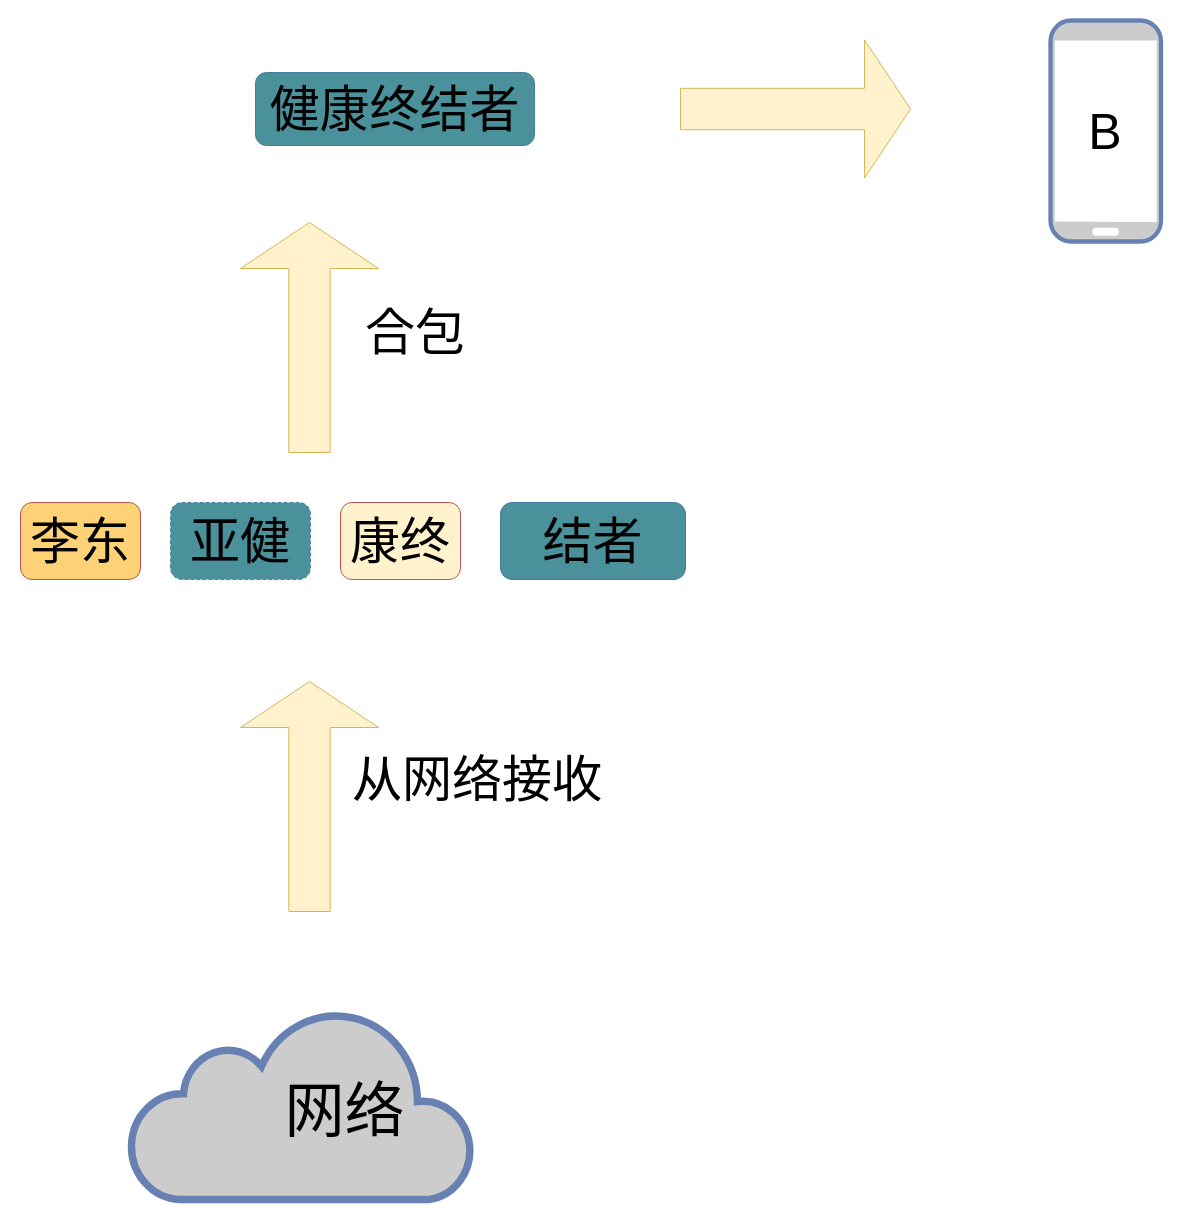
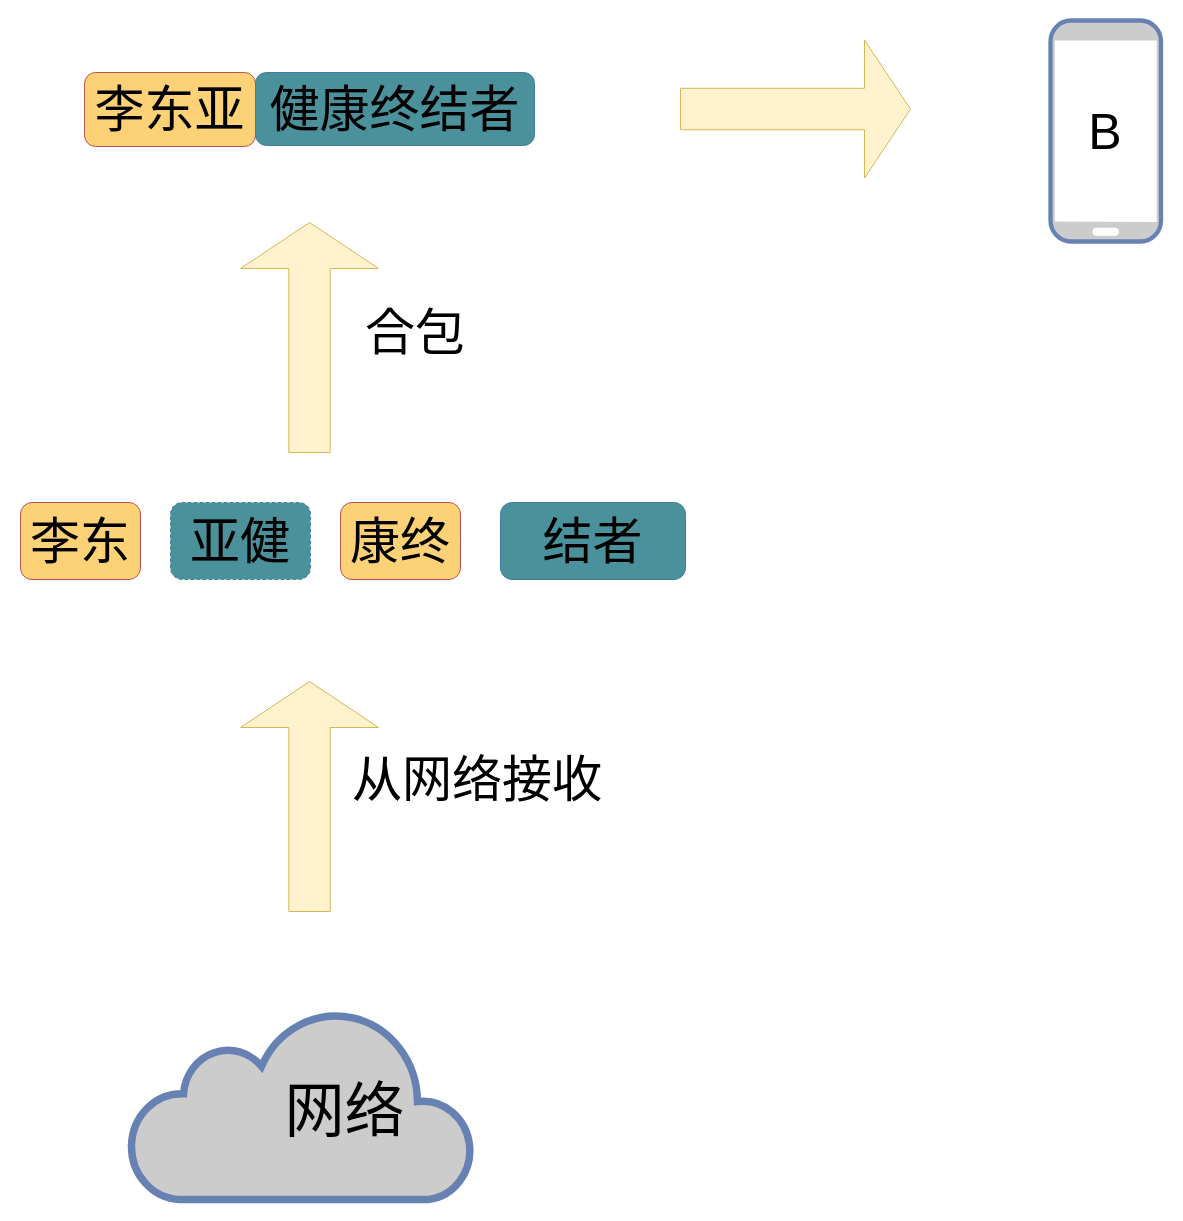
+ <mxCell id="2" value="李东亚" style="rounded=1;fontSize=50;fontFamily=Helvetica;strokeColor=#b85450;fillColor=#FDD276;labelBackgroundColor=none;labelBorderColor=none;whiteSpace=wrap;html=1;" parent="1" vertex="1"><mxGeometry x="84" y="72" width="171" height="74" as="geometry" /></mxCell>
- <mxCell id="6" value="康终" style="rounded=1;strokeColor=#b85450;fontSize=50;fontFamily=Helvetica;fillColor=#fff2cc;labelBackgroundColor=none;labelBorderColor=none;whiteSpace=wrap;html=1;" parent="1" vertex="1"><mxGeometry x="340" y="502" width="120" height="77" as="geometry" /></mxCell>
+ <mxCell id="6" value="康终" style="rounded=1;strokeColor=#b85450;fontSize=50;fontFamily=Helvetica;fillColor=#FDD276;labelBackgroundColor=none;labelBorderColor=none;whiteSpace=wrap;html=1;" parent="1" vertex="1"><mxGeometry x="340" y="502" width="120" height="77" as="geometry" /></mxCell>
